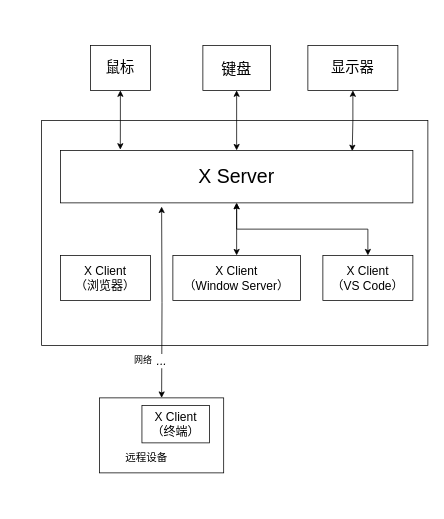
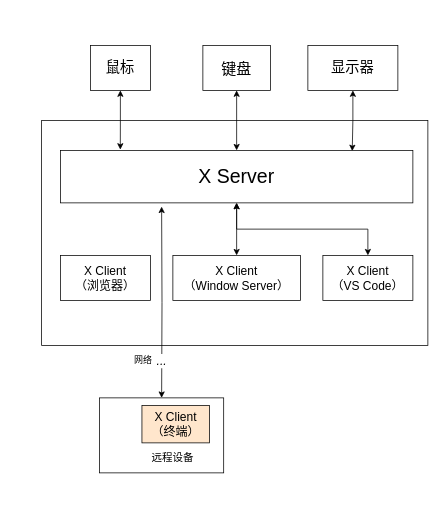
- <mxCell id="18" value="&lt;font style=&quot;font-size: 16px&quot;&gt;X Client&lt;br&gt;（终端）&lt;br&gt;&lt;/font&gt;" style="rounded=0;whiteSpace=wrap;html=1;" parent="1" vertex="1"><mxGeometry x="188.75" y="540" width="90" height="50" as="geometry" /></mxCell>
+ <mxCell id="18" value="&lt;font style=&quot;font-size: 16px&quot;&gt;X Client&lt;br&gt;（终端）&lt;br&gt;&lt;/font&gt;" style="rounded=0;whiteSpace=wrap;html=1;fillColor=#ffe6cc;" parent="1" vertex="1"><mxGeometry x="188.75" y="540" width="90" height="50" as="geometry" /></mxCell>
- <mxCell id="17" value="&lt;font style=&quot;font-size: 14px&quot;&gt;远程设备&lt;/font&gt;" style="text;html=1;strokeColor=none;fillColor=none;align=center;verticalAlign=middle;whiteSpace=wrap;rounded=0;" parent="1" vertex="1"><mxGeometry x="154.75" y="600" width="80" height="20" as="geometry" /></mxCell>
+ <mxCell id="17" value="&lt;font style=&quot;font-size: 14px&quot;&gt;远程设备&lt;/font&gt;" style="text;html=1;strokeColor=none;fillColor=none;align=center;verticalAlign=middle;whiteSpace=wrap;rounded=0;" parent="1" vertex="1"><mxGeometry x="189.75" y="600" width="80" height="20" as="geometry" /></mxCell>
